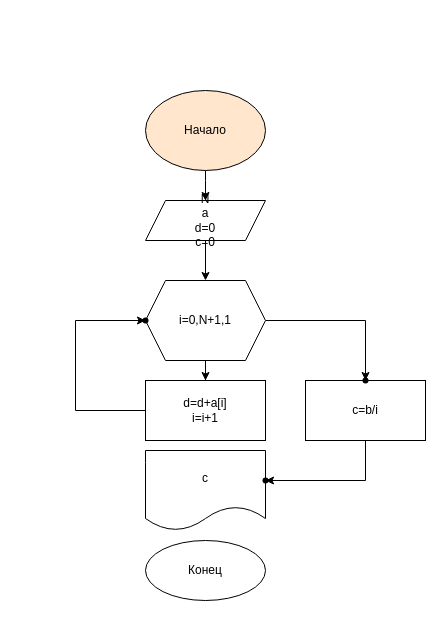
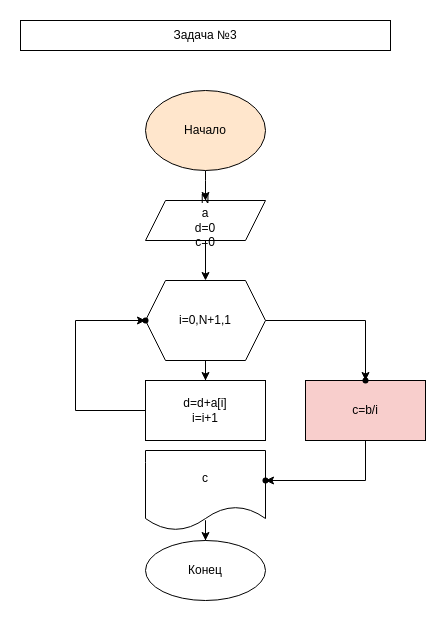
+ <mxCell id="2" value="Задача №3" style="rounded=0;whiteSpace=wrap;html=1;" vertex="1" parent="1"><mxGeometry x="20" y="20" width="370" height="30" as="geometry" /></mxCell>
- <mxCell id="18" value="c=b/i" style="rounded=0;whiteSpace=wrap;html=1;" vertex="1" parent="1"><mxGeometry x="305" y="380" width="120" height="60" as="geometry" /></mxCell>
+ <mxCell id="18" value="c=b/i" style="rounded=0;whiteSpace=wrap;html=1;fillColor=#f8cecc;" vertex="1" parent="1"><mxGeometry x="305" y="380" width="120" height="60" as="geometry" /></mxCell>
+ <mxCell id="3" value="" style="edgeStyle=orthogonalEdgeStyle;rounded=0;orthogonalLoop=1;jettySize=auto;html=1;" edge="1" parent="1" source="4" target="7"><mxGeometry relative="1" as="geometry" /></mxCell>
